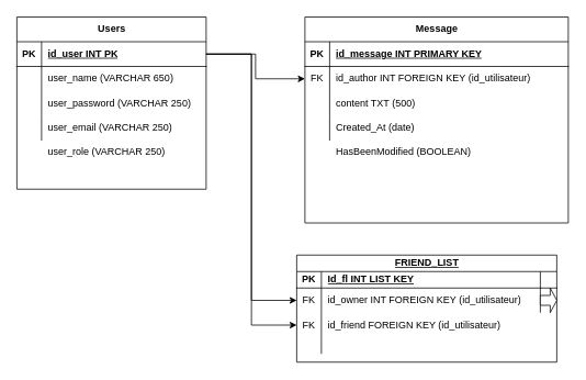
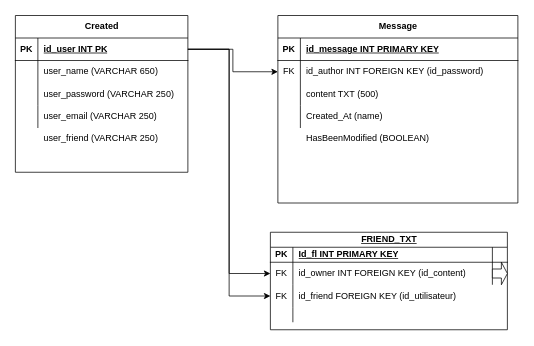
- <mxCell id="2" value="Users" style="shape=table;startSize=30;container=1;collapsible=1;childLayout=tableLayout;fixedRows=1;rowLines=0;fontStyle=1;align=center;resizeLast=1;html=1;" parent="1" vertex="1"><mxGeometry x="20" y="20" width="230" height="209" as="geometry" /></mxCell>
+ <mxCell id="2" value="Created" style="shape=table;startSize=30;container=1;collapsible=1;childLayout=tableLayout;fixedRows=1;rowLines=0;fontStyle=1;align=center;resizeLast=1;html=1;" parent="1" vertex="1"><mxGeometry x="20" y="20" width="230" height="209" as="geometry" /></mxCell>
- <mxCell id="35" value="id_author INT FOREIGN KEY (id_utilisateur)" style="shape=partialRectangle;connectable=0;fillColor=none;top=0;left=0;bottom=0;right=0;align=left;spacingLeft=6;overflow=hidden;whiteSpace=wrap;html=1;" parent="33" vertex="1"><mxGeometry x="30" width="290" height="30" as="geometry"><mxRectangle width="290" height="30" as="alternateBounds" /></mxGeometry></mxCell>
+ <mxCell id="35" value="id_author INT FOREIGN KEY (id_password)" style="shape=partialRectangle;connectable=0;fillColor=none;top=0;left=0;bottom=0;right=0;align=left;spacingLeft=6;overflow=hidden;whiteSpace=wrap;html=1;" parent="33" vertex="1"><mxGeometry x="30" width="290" height="30" as="geometry"><mxRectangle width="290" height="30" as="alternateBounds" /></mxGeometry></mxCell>
- <mxCell id="41" value="Created_At (date)" style="shape=partialRectangle;connectable=0;fillColor=none;top=0;left=0;bottom=0;right=0;align=left;spacingLeft=6;overflow=hidden;whiteSpace=wrap;html=1;" parent="39" vertex="1"><mxGeometry x="30" width="290" height="30" as="geometry"><mxRectangle width="290" height="30" as="alternateBounds" /></mxGeometry></mxCell>
+ <mxCell id="41" value="Created_At (name)" style="shape=partialRectangle;connectable=0;fillColor=none;top=0;left=0;bottom=0;right=0;align=left;spacingLeft=6;overflow=hidden;whiteSpace=wrap;html=1;" parent="39" vertex="1"><mxGeometry x="30" width="290" height="30" as="geometry"><mxRectangle width="290" height="30" as="alternateBounds" /></mxGeometry></mxCell>
- <mxCell id="45" value="user_role (VARCHAR 250)" style="shape=partialRectangle;connectable=0;fillColor=none;top=0;left=0;bottom=0;right=0;align=left;spacingLeft=6;overflow=hidden;whiteSpace=wrap;html=1;" parent="1" vertex="1"><mxGeometry x="50" y="169" width="200" height="30" as="geometry"><mxRectangle width="200" height="30" as="alternateBounds" /></mxGeometry></mxCell>
+ <mxCell id="45" value="user_friend (VARCHAR 250)" style="shape=partialRectangle;connectable=0;fillColor=none;top=0;left=0;bottom=0;right=0;align=left;spacingLeft=6;overflow=hidden;whiteSpace=wrap;html=1;" parent="1" vertex="1"><mxGeometry x="50" y="169" width="200" height="30" as="geometry"><mxRectangle width="200" height="30" as="alternateBounds" /></mxGeometry></mxCell>
- <mxCell id="15" value="&lt;span style=&quot;text-align: left; text-decoration-line: underline;&quot;&gt;FRIEND_LIST&lt;/span&gt;" style="shape=table;startSize=20;container=1;collapsible=1;childLayout=tableLayout;fixedRows=1;rowLines=0;fontStyle=1;align=center;resizeLast=1;html=1;" parent="1" vertex="1"><mxGeometry x="360" y="309" width="316" height="130" as="geometry" /></mxCell>
+ <mxCell id="15" value="&lt;span style=&quot;text-align: left; text-decoration-line: underline;&quot;&gt;FRIEND_TXT&lt;/span&gt;" style="shape=table;startSize=20;container=1;collapsible=1;childLayout=tableLayout;fixedRows=1;rowLines=0;fontStyle=1;align=center;resizeLast=1;html=1;" parent="1" vertex="1"><mxGeometry x="360" y="309" width="316" height="130" as="geometry" /></mxCell>
- <mxCell id="18" value="Id_fl INT LIST KEY" style="shape=partialRectangle;connectable=0;fillColor=none;top=0;left=0;bottom=0;right=0;align=left;spacingLeft=6;fontStyle=5;overflow=hidden;whiteSpace=wrap;html=1;" parent="16" vertex="1"><mxGeometry x="30" width="286" height="20" as="geometry"><mxRectangle width="286" height="20" as="alternateBounds" /></mxGeometry></mxCell>
+ <mxCell id="18" value="Id_fl INT PRIMARY KEY" style="shape=partialRectangle;connectable=0;fillColor=none;top=0;left=0;bottom=0;right=0;align=left;spacingLeft=6;fontStyle=5;overflow=hidden;whiteSpace=wrap;html=1;" parent="16" vertex="1"><mxGeometry x="30" width="286" height="20" as="geometry"><mxRectangle width="286" height="20" as="alternateBounds" /></mxGeometry></mxCell>
- <mxCell id="21" value="id_owner INT FOREIGN KEY (id_utilisateur)" style="shape=partialRectangle;connectable=0;fillColor=none;top=0;left=0;bottom=0;right=0;align=left;spacingLeft=6;overflow=hidden;whiteSpace=wrap;html=1;" parent="19" vertex="1"><mxGeometry x="30" width="266" height="30" as="geometry"><mxRectangle width="266" height="30" as="alternateBounds" /></mxGeometry></mxCell>
+ <mxCell id="21" value="id_owner INT FOREIGN KEY (id_content)" style="shape=partialRectangle;connectable=0;fillColor=none;top=0;left=0;bottom=0;right=0;align=left;spacingLeft=6;overflow=hidden;whiteSpace=wrap;html=1;" parent="19" vertex="1"><mxGeometry x="30" width="266" height="30" as="geometry"><mxRectangle width="266" height="30" as="alternateBounds" /></mxGeometry></mxCell>
